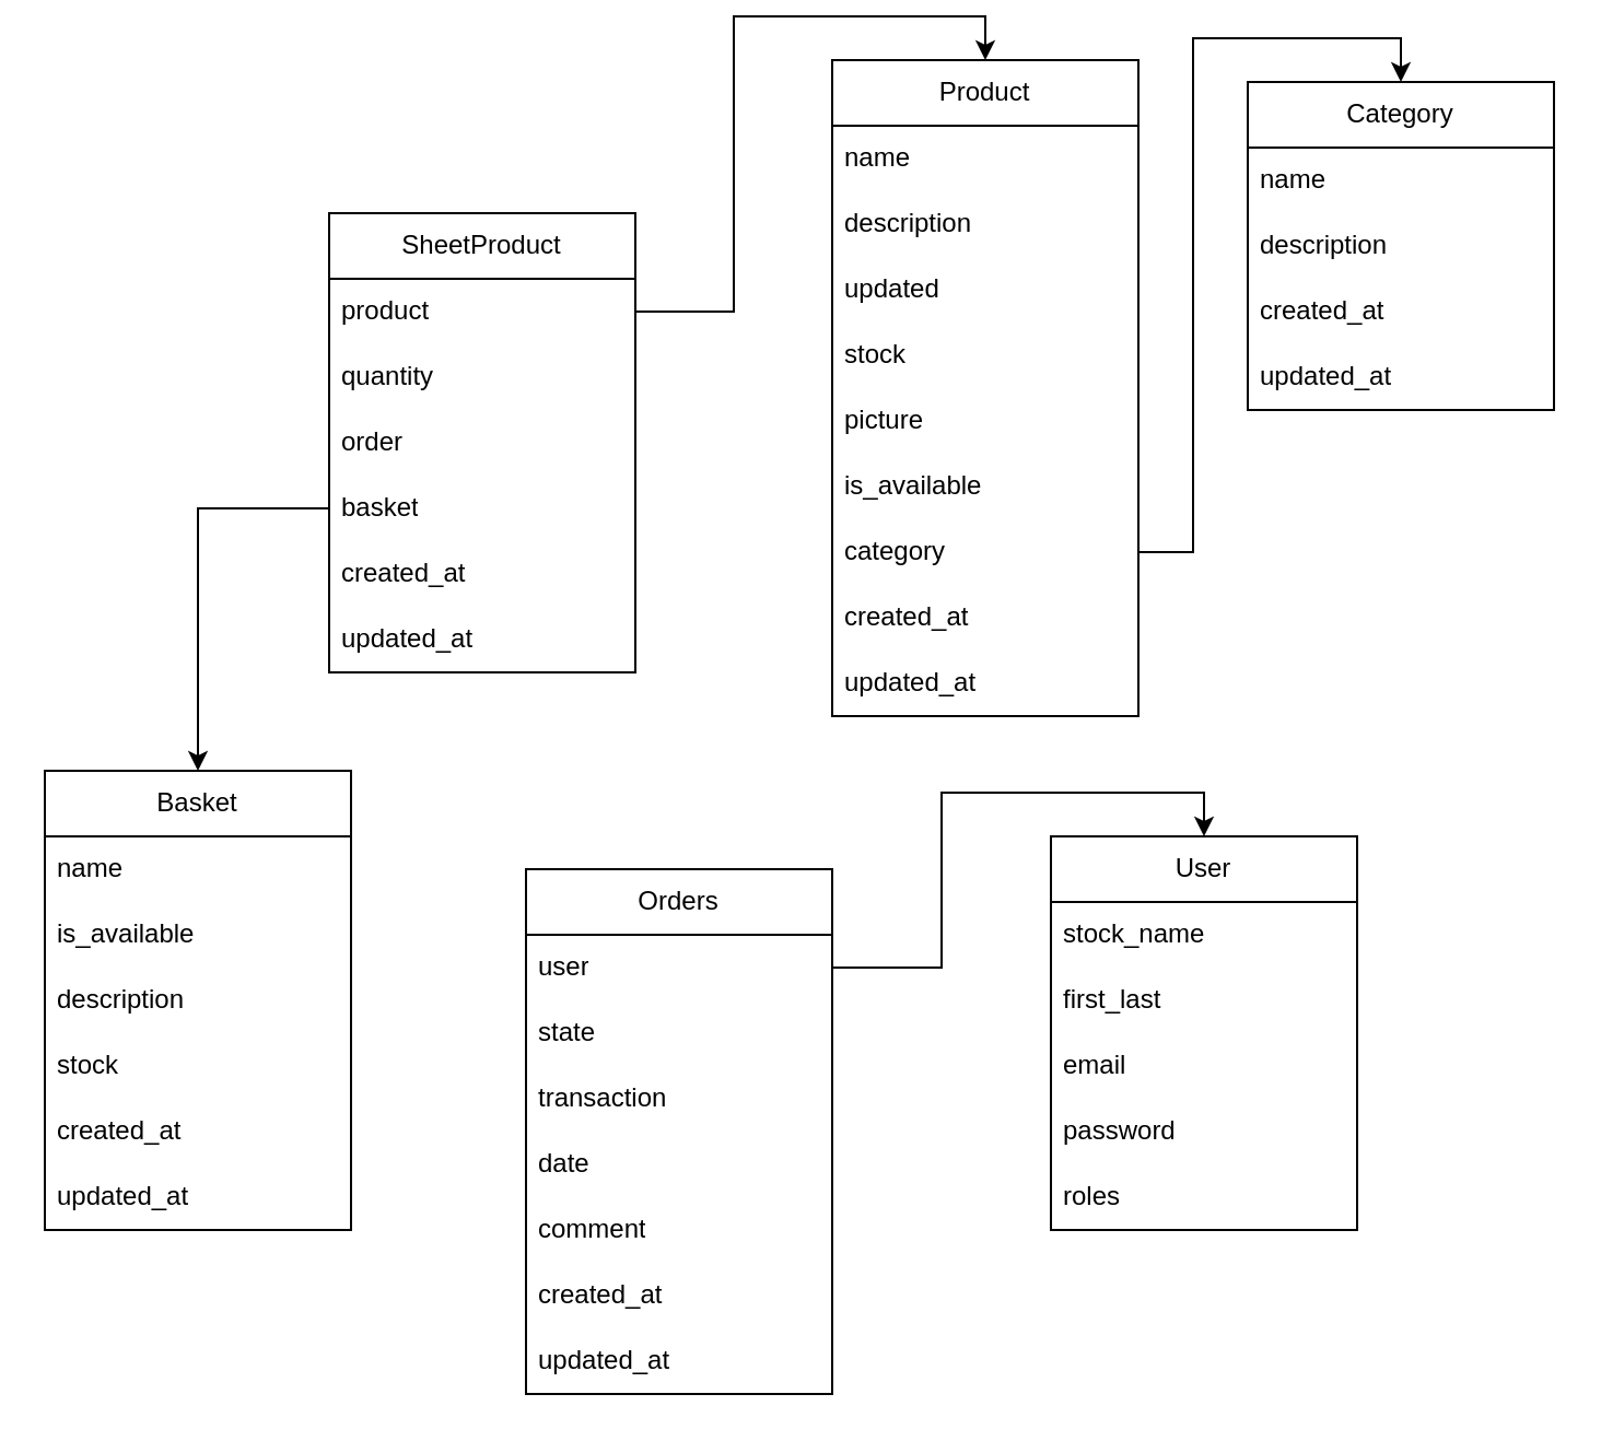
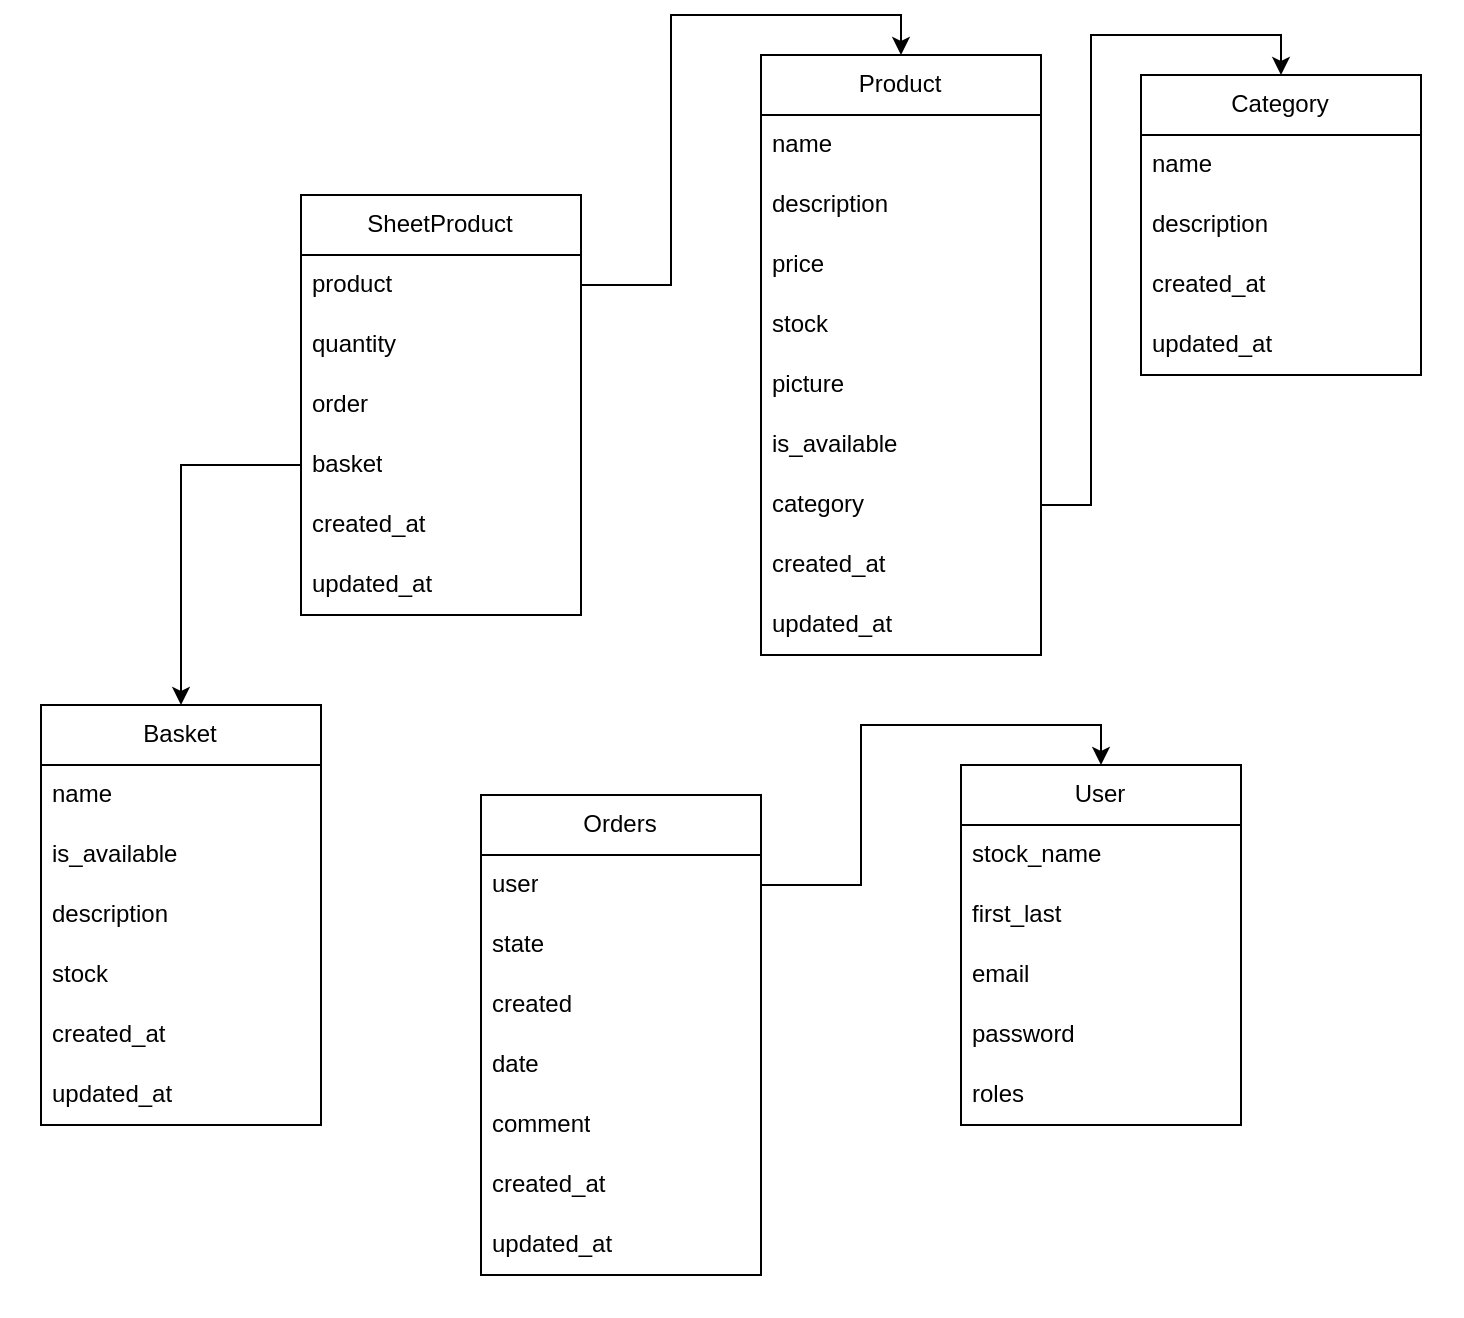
- <mxCell id="11" value="updated" style="text;strokeColor=none;fillColor=none;align=left;verticalAlign=middle;spacingLeft=4;spacingRight=4;overflow=hidden;points=[[0,0.5],[1,0.5]];portConstraint=eastwest;rotatable=0;whiteSpace=wrap;html=1;" vertex="1" parent="8"><mxGeometry y="90" width="140" height="30" as="geometry" /></mxCell>
+ <mxCell id="11" value="price" style="text;strokeColor=none;fillColor=none;align=left;verticalAlign=middle;spacingLeft=4;spacingRight=4;overflow=hidden;points=[[0,0.5],[1,0.5]];portConstraint=eastwest;rotatable=0;whiteSpace=wrap;html=1;" vertex="1" parent="8"><mxGeometry y="90" width="140" height="30" as="geometry" /></mxCell>
- <mxCell id="26" value="transaction" style="text;strokeColor=none;fillColor=none;align=left;verticalAlign=middle;spacingLeft=4;spacingRight=4;overflow=hidden;points=[[0,0.5],[1,0.5]];portConstraint=eastwest;rotatable=0;whiteSpace=wrap;html=1;" vertex="1" parent="23"><mxGeometry y="90" width="140" height="30" as="geometry" /></mxCell>
+ <mxCell id="26" value="created" style="text;strokeColor=none;fillColor=none;align=left;verticalAlign=middle;spacingLeft=4;spacingRight=4;overflow=hidden;points=[[0,0.5],[1,0.5]];portConstraint=eastwest;rotatable=0;whiteSpace=wrap;html=1;" vertex="1" parent="23"><mxGeometry y="90" width="140" height="30" as="geometry" /></mxCell>
